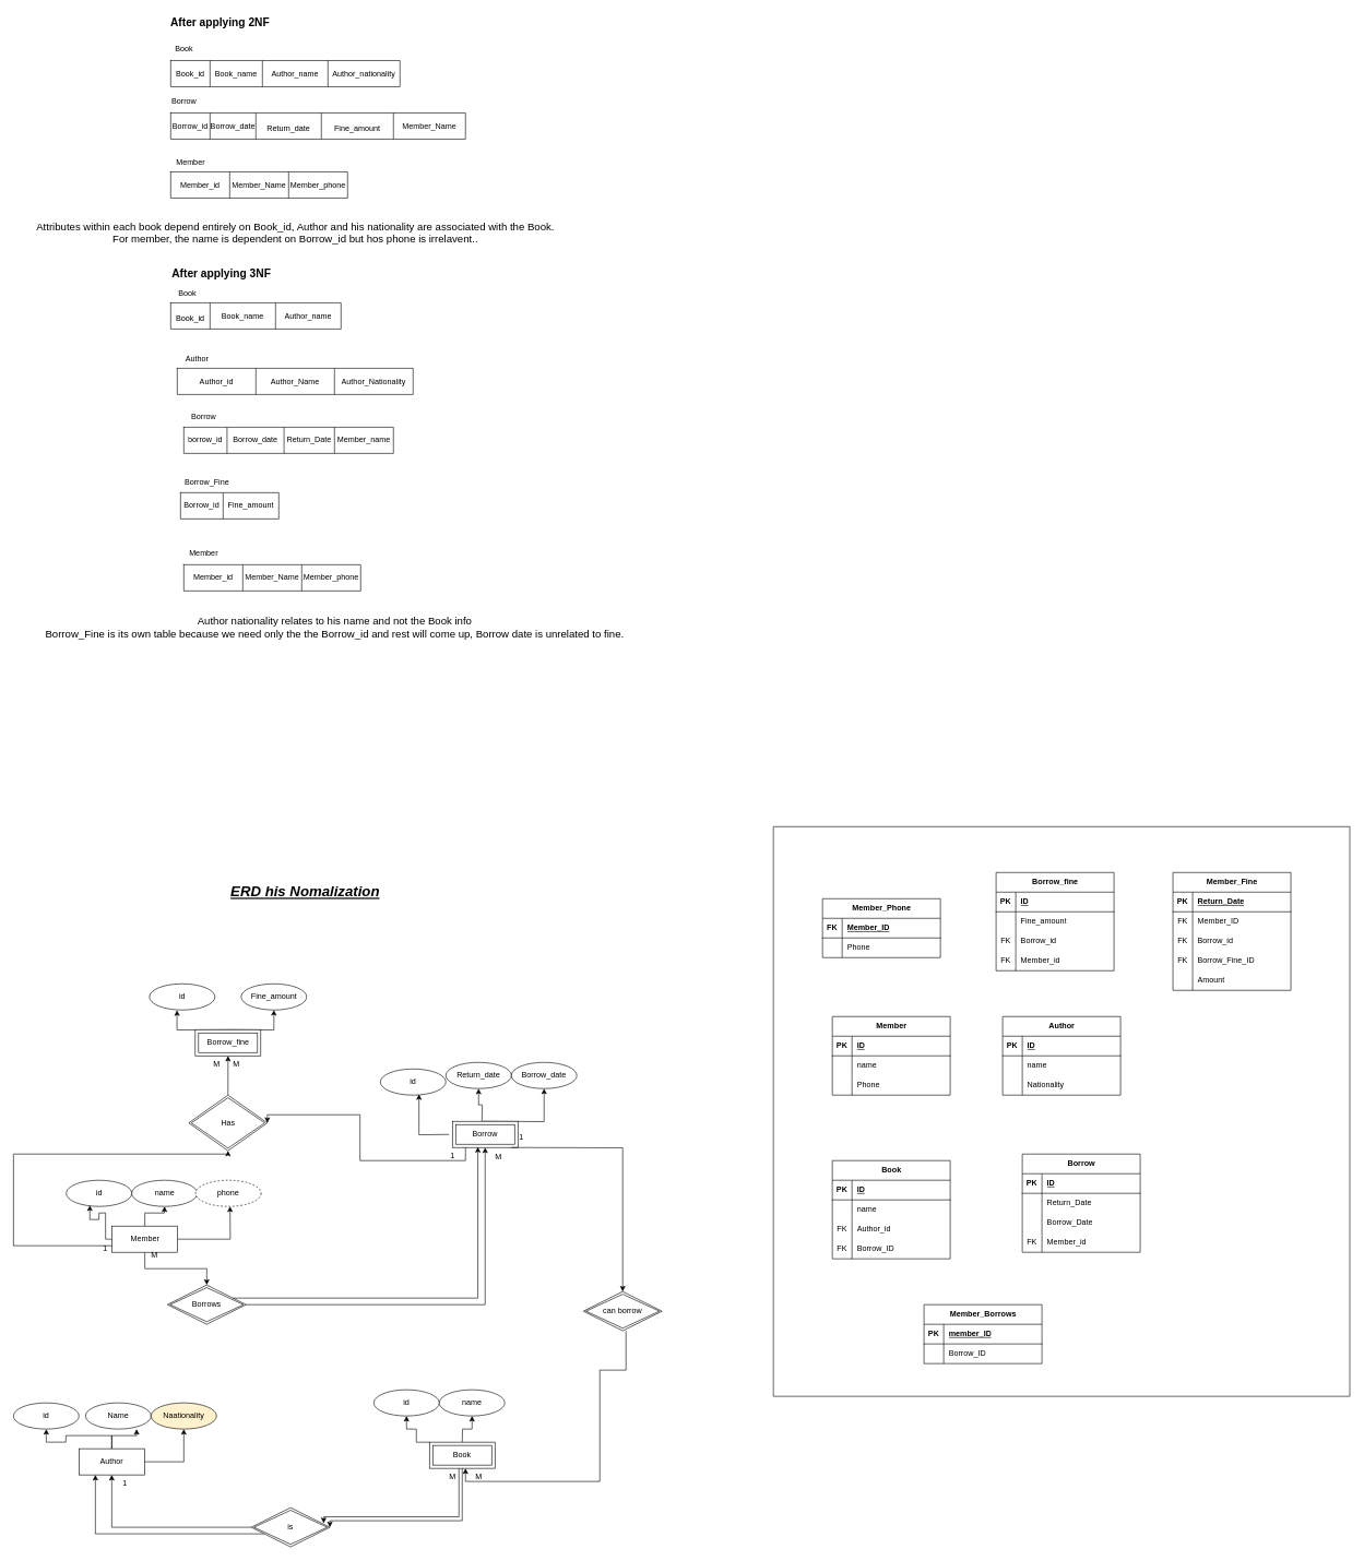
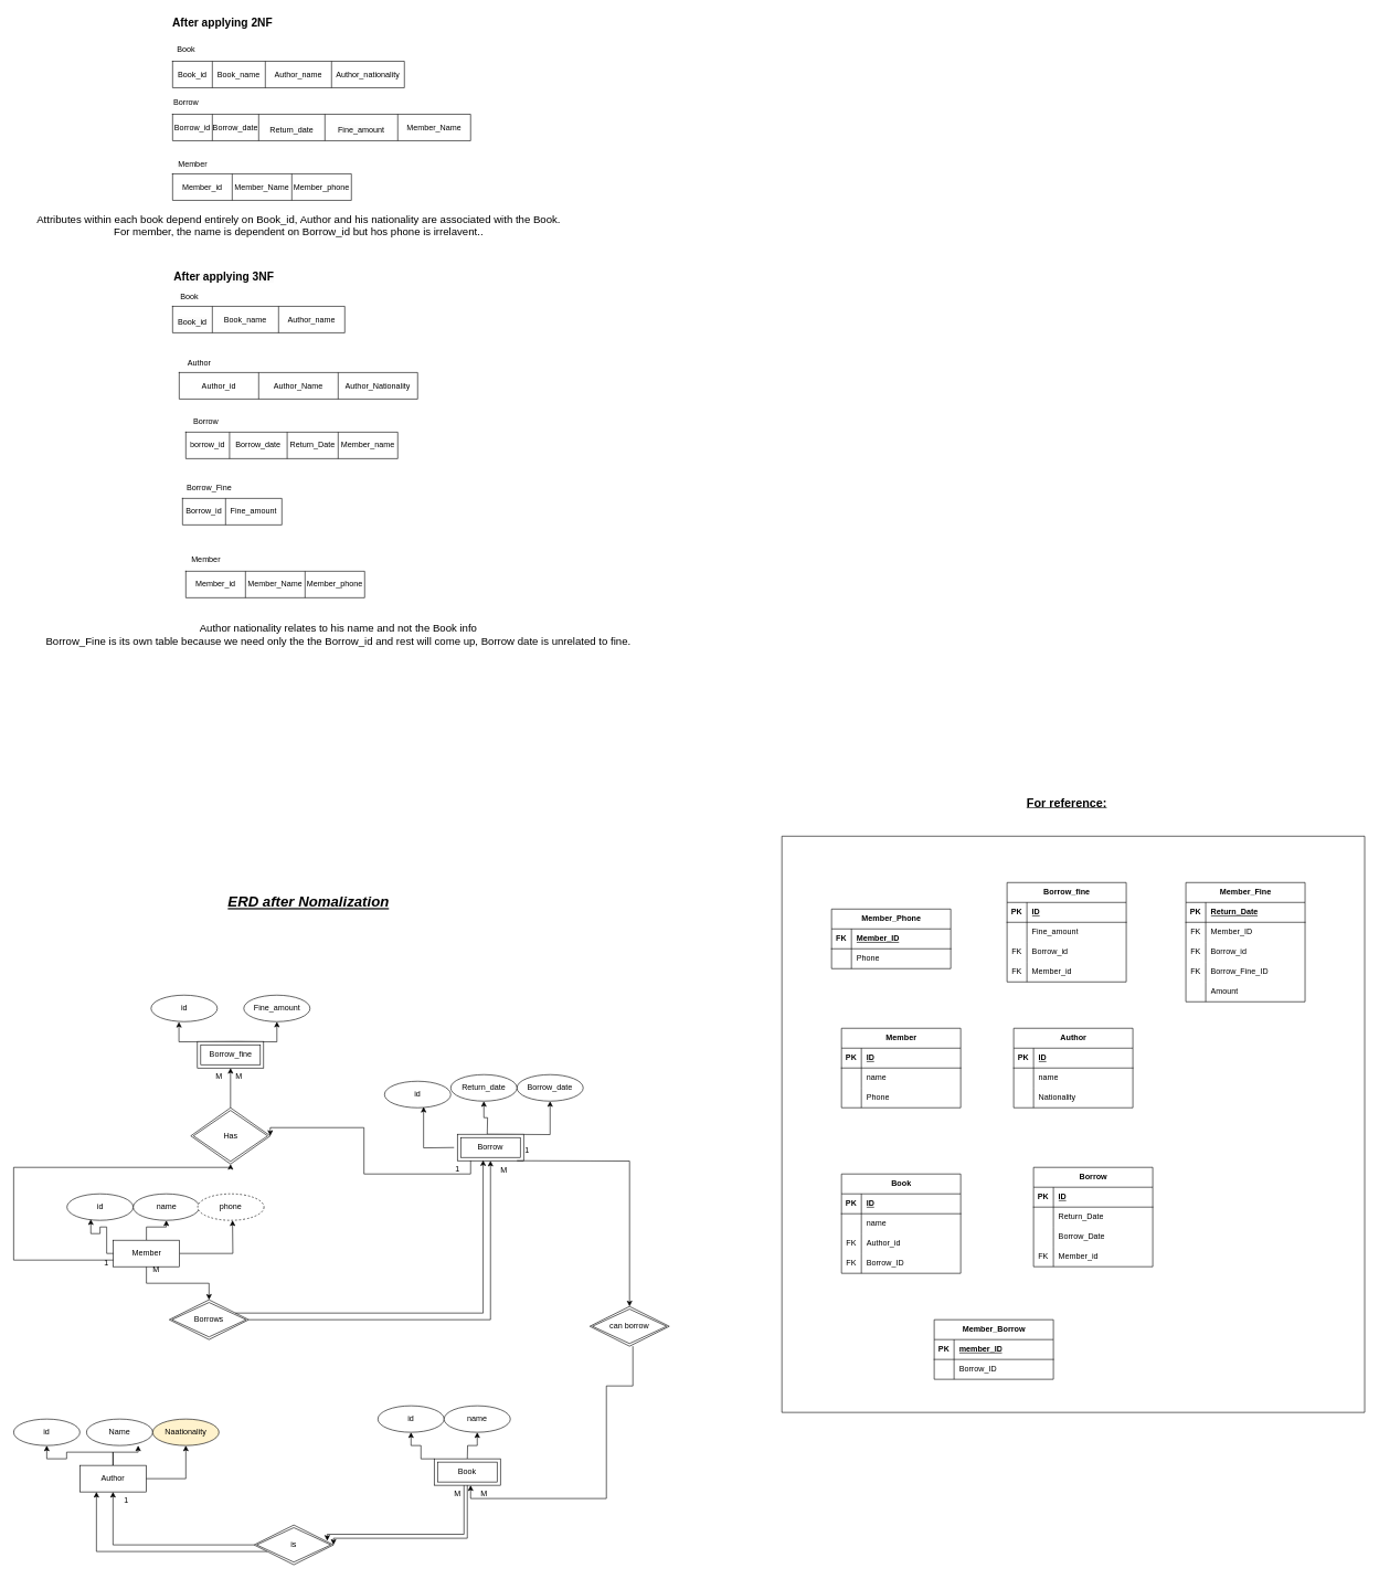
- <mxCell id="51" value="&lt;font style=&quot;font-size: 16px;&quot;&gt;Attributes within each book depend entirely on Book_id, Author and his nationality are associated with the Book.&lt;br&gt;For member, the name is dependent on Borrow_id but hos phone is irrelavent..&lt;/font&gt;&lt;div&gt;&lt;br&gt;&lt;/div&gt;" style="text;html=1;align=center;verticalAlign=middle;resizable=0;points=[];autosize=1;strokeColor=none;fillColor=none;" vertex="1" parent="1"><mxGeometry x="45" y="327" width="810" height="70" as="geometry" /></mxCell>
+ <mxCell id="51" value="&lt;font style=&quot;font-size: 16px;&quot;&gt;Attributes within each book depend entirely on Book_id, Author and his nationality are associated with the Book.&lt;br&gt;For member, the name is dependent on Borrow_id but hos phone is irrelavent..&lt;/font&gt;&lt;div&gt;&lt;br&gt;&lt;/div&gt;" style="text;html=1;align=center;verticalAlign=middle;resizable=0;points=[];autosize=1;strokeColor=none;fillColor=none;" vertex="1" parent="1"><mxGeometry x="45" y="312" width="810" height="70" as="geometry" /></mxCell>
+ <mxCell id="212" value="&lt;font style=&quot;font-size: 18px;&quot;&gt;&lt;b&gt;&lt;u&gt;For reference:&lt;/u&gt;&lt;/b&gt;&lt;/font&gt;" style="text;html=1;align=center;verticalAlign=middle;resizable=0;points=[];autosize=1;strokeColor=none;fillColor=none;" vertex="1" parent="1"><mxGeometry x="1540" y="1192" width="140" height="40" as="geometry" /></mxCell>
- <mxCell id="211" value="&lt;font style=&quot;font-size: 22px;&quot;&gt;&lt;u&gt;&lt;b&gt;&lt;i&gt;ERD his Nomalization&lt;/i&gt;&lt;/b&gt;&lt;/u&gt;&lt;/font&gt;" style="text;html=1;align=center;verticalAlign=middle;resizable=0;points=[];autosize=1;strokeColor=none;fillColor=none;" vertex="1" parent="1"><mxGeometry x="330" y="1342" width="270" height="40" as="geometry" /></mxCell>
+ <mxCell id="211" value="&lt;font style=&quot;font-size: 22px;&quot;&gt;&lt;u&gt;&lt;b&gt;&lt;i&gt;ERD after Nomalization&lt;/i&gt;&lt;/b&gt;&lt;/u&gt;&lt;/font&gt;" style="text;html=1;align=center;verticalAlign=middle;resizable=0;points=[];autosize=1;strokeColor=none;fillColor=none;" vertex="1" parent="1"><mxGeometry x="330" y="1342" width="270" height="40" as="geometry" /></mxCell>
- <mxCell id="188" value="Member_Borrows" style="shape=table;startSize=30;container=1;collapsible=1;childLayout=tableLayout;fixedRows=1;rowLines=0;fontStyle=1;align=center;resizeLast=1;html=1;" vertex="1" parent="1"><mxGeometry x="1410" y="1992" width="180" height="90" as="geometry" /></mxCell>
+ <mxCell id="188" value="Member_Borrow" style="shape=table;startSize=30;container=1;collapsible=1;childLayout=tableLayout;fixedRows=1;rowLines=0;fontStyle=1;align=center;resizeLast=1;html=1;" vertex="1" parent="1"><mxGeometry x="1410" y="1992" width="180" height="90" as="geometry" /></mxCell>
